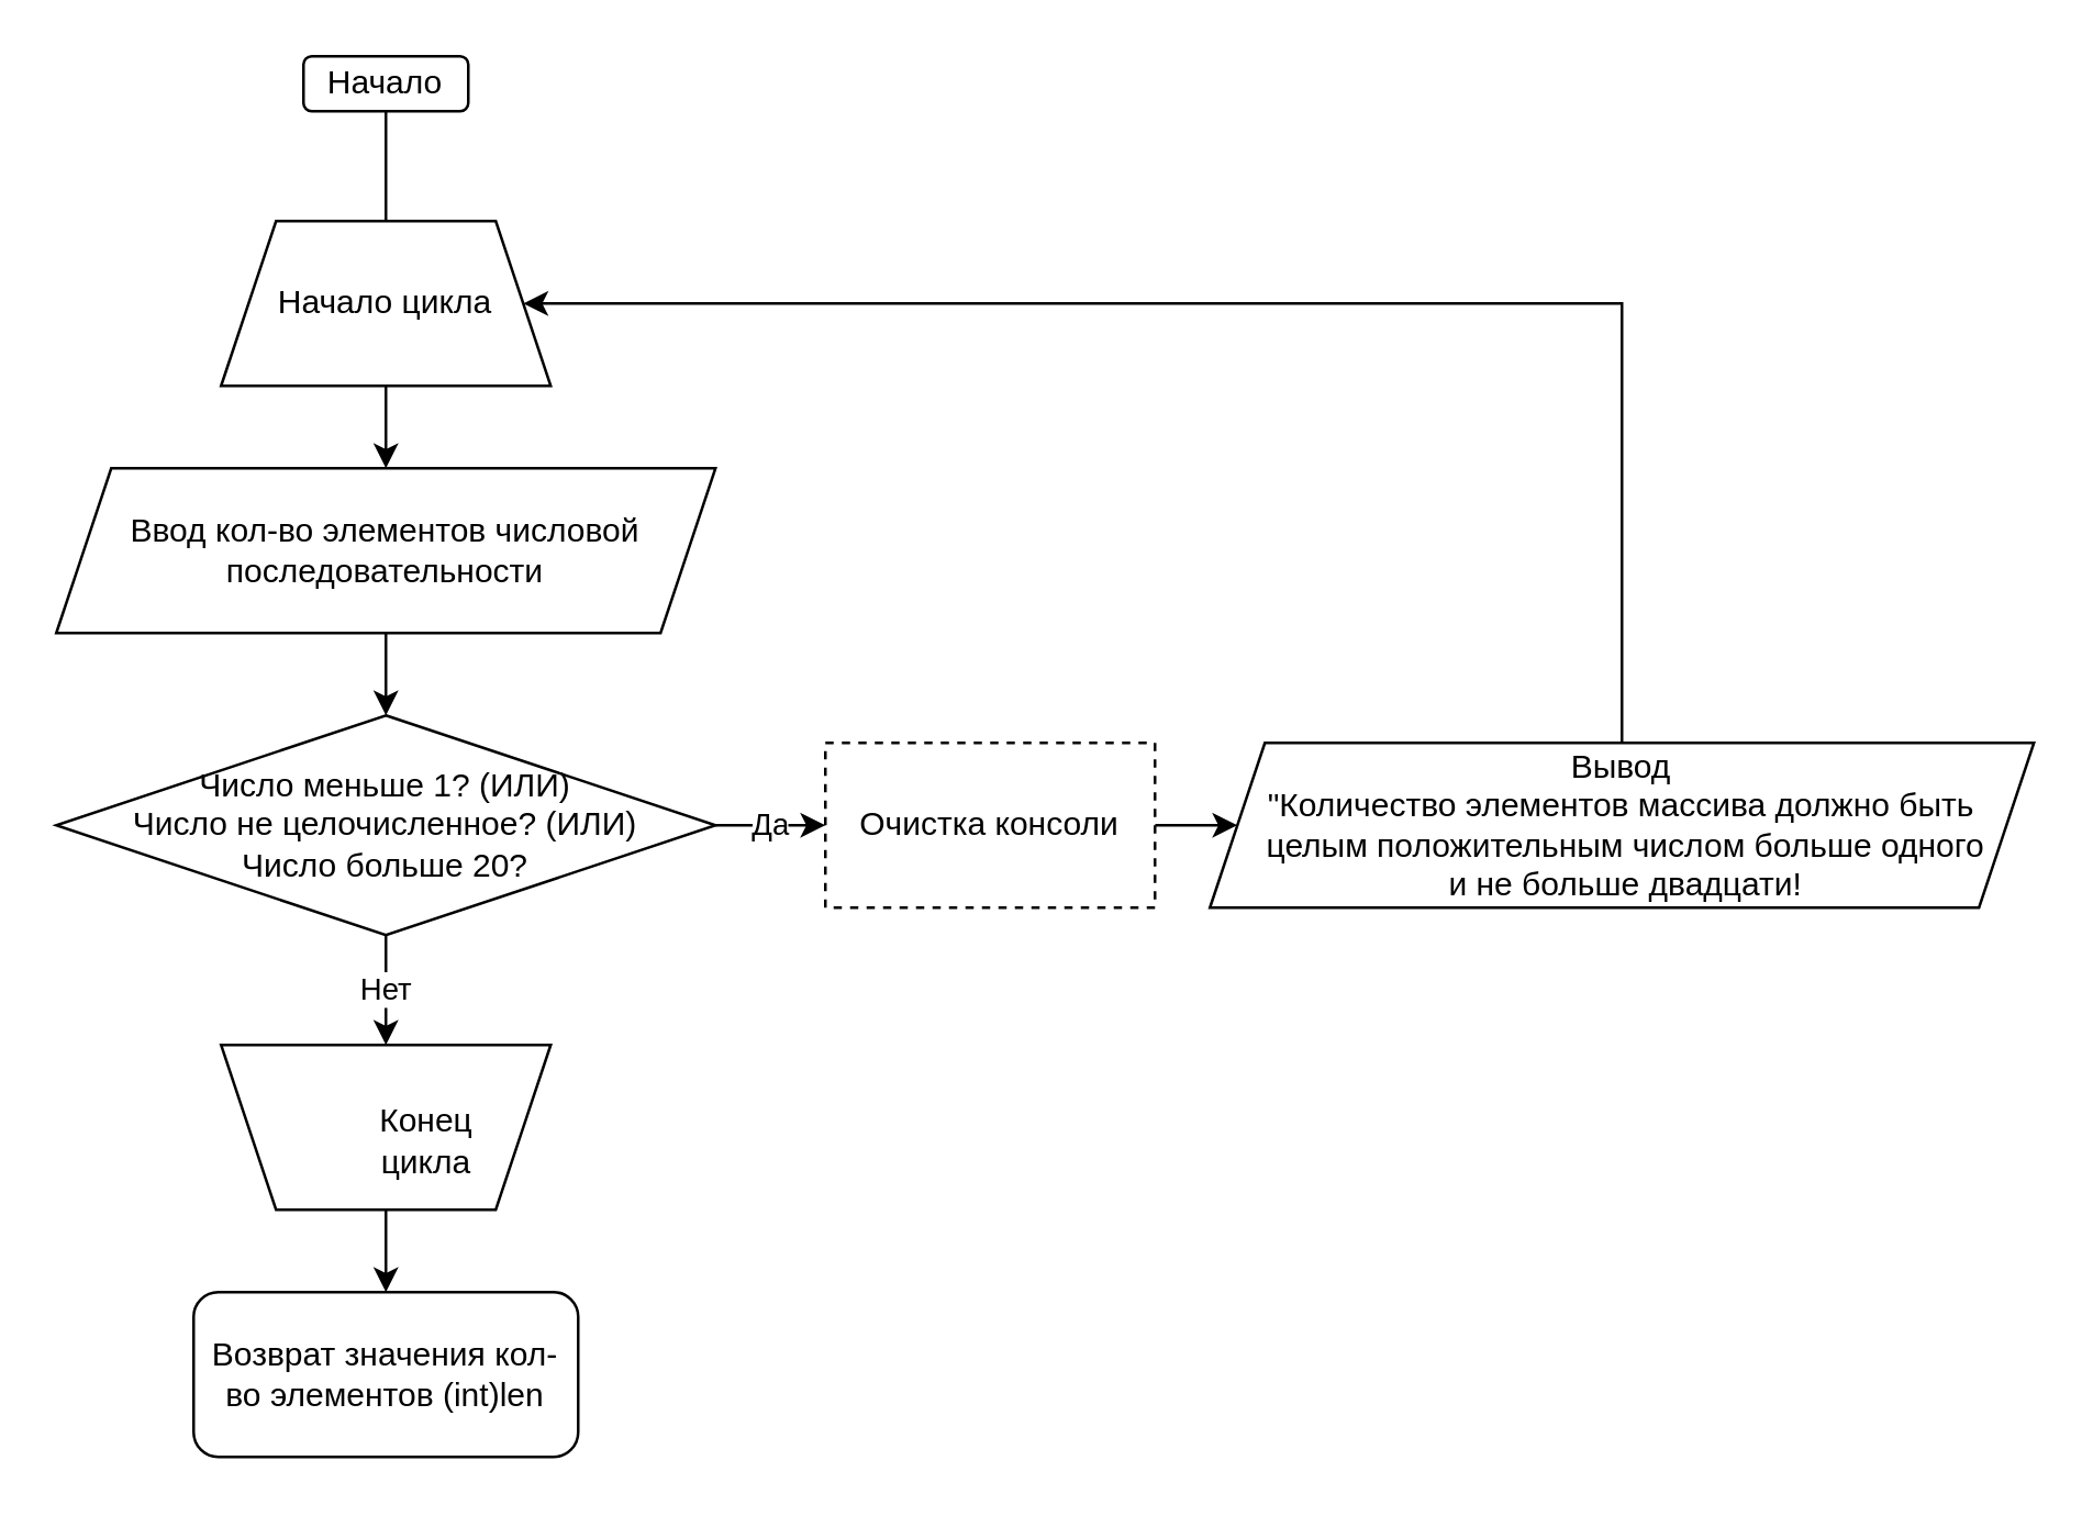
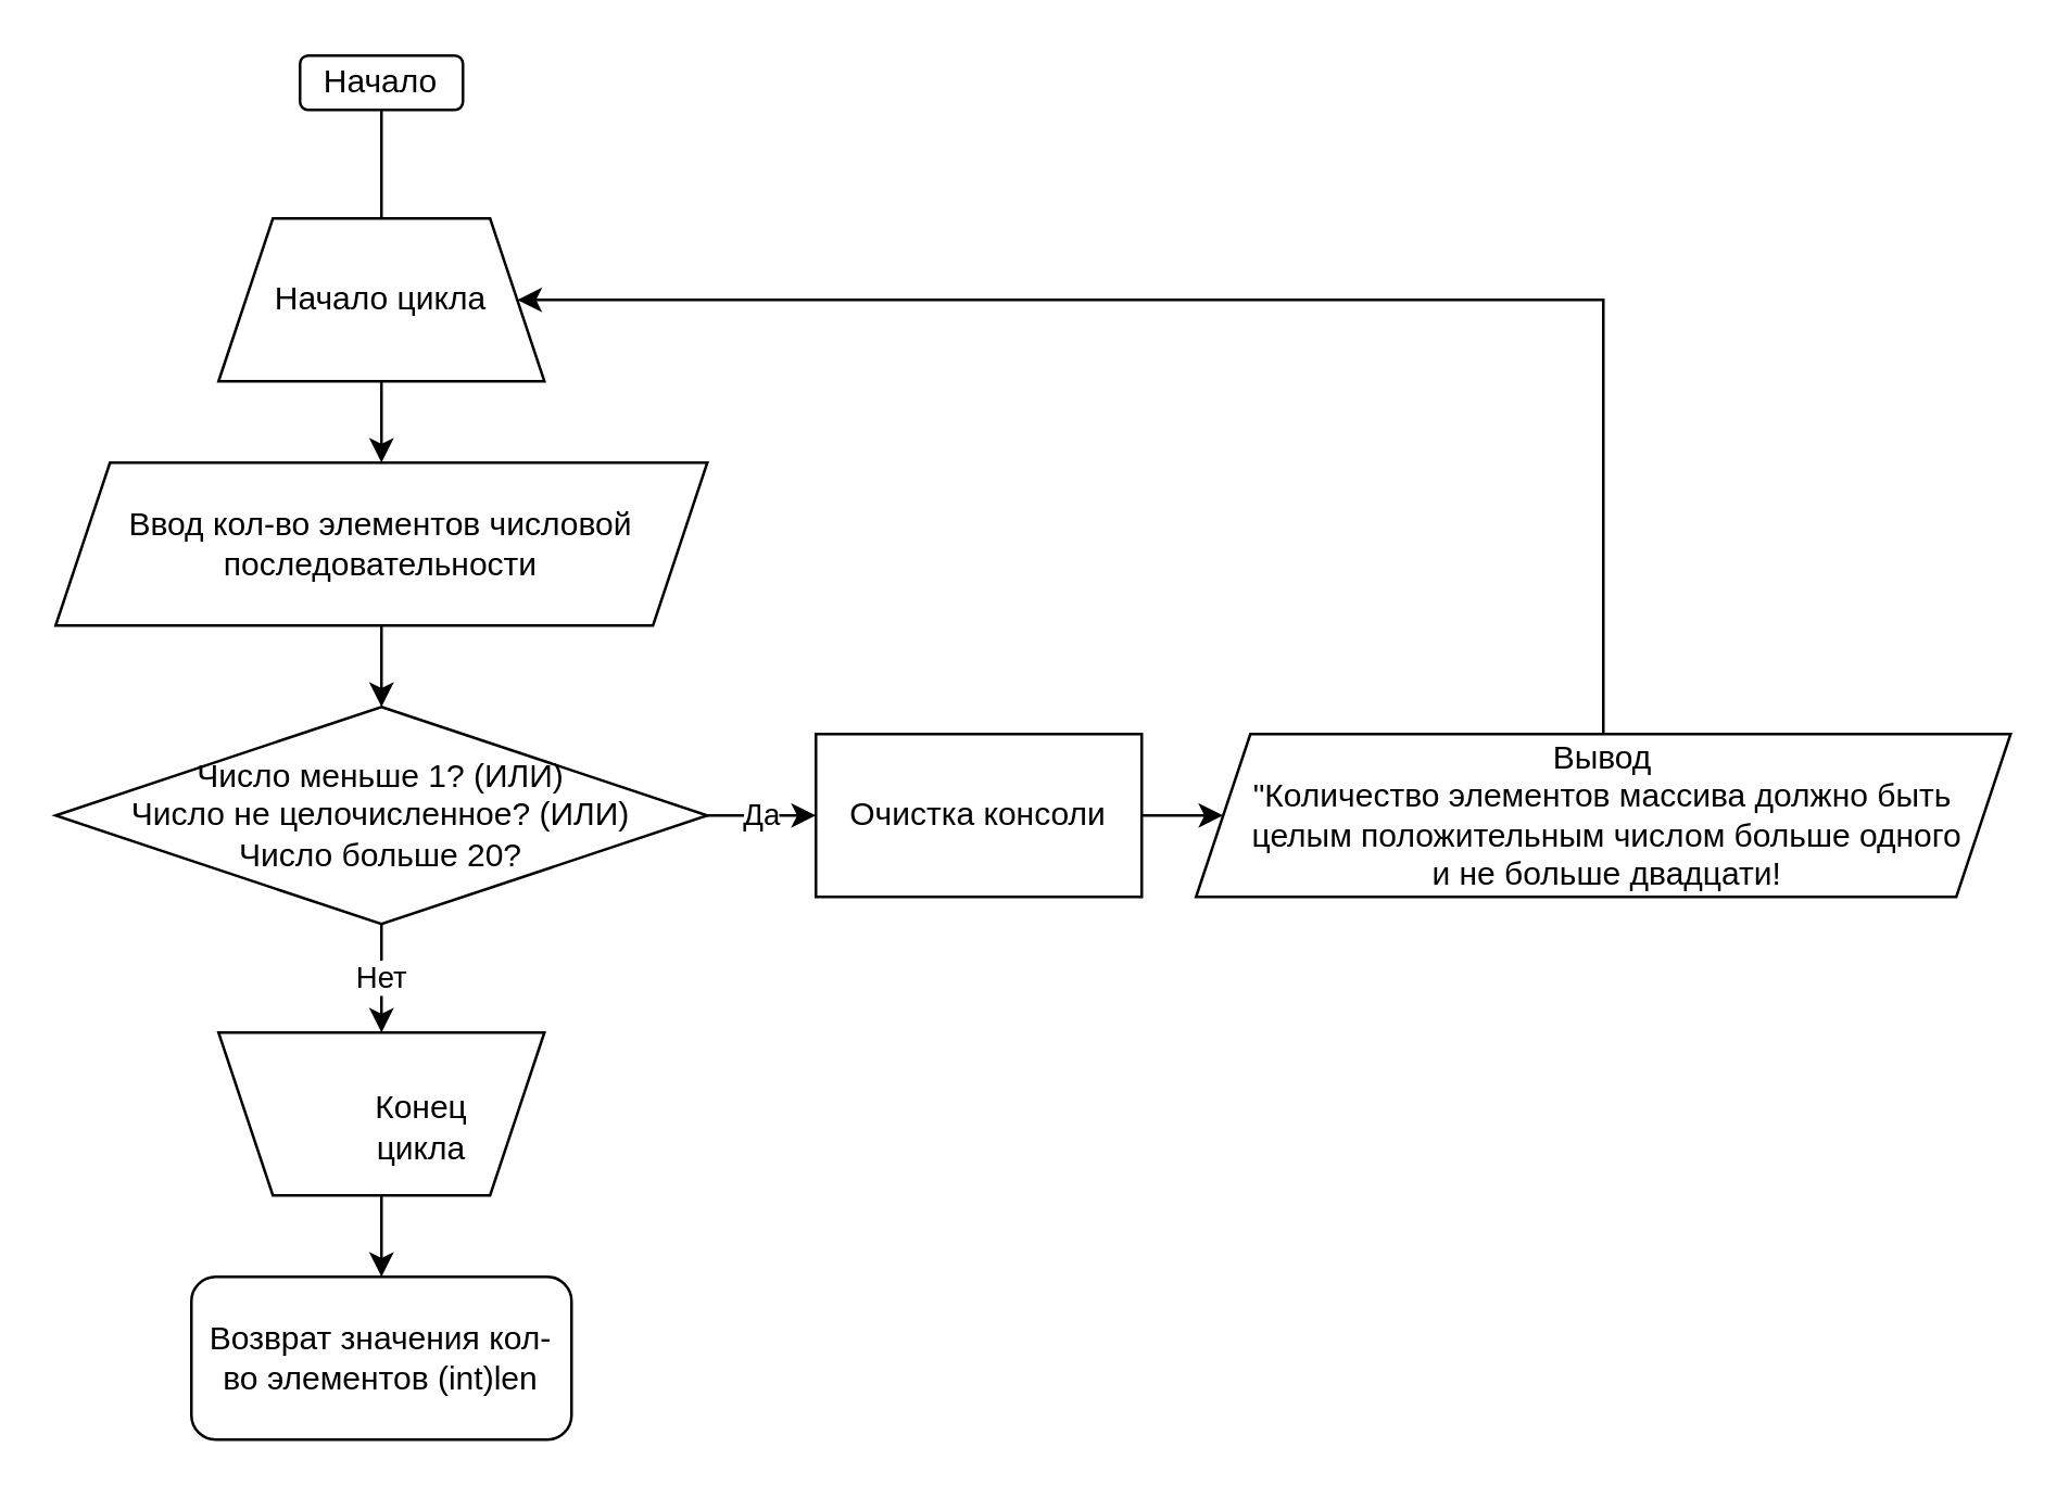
- <mxCell id="7" value="Очистка консоли" style="rounded=0;whiteSpace=wrap;html=1;dashed=1;" vertex="1" parent="1"><mxGeometry x="300" y="270" width="120" height="60" as="geometry" /></mxCell>
+ <mxCell id="7" value="Очистка консоли" style="rounded=0;whiteSpace=wrap;html=1;" vertex="1" parent="1"><mxGeometry x="300" y="270" width="120" height="60" as="geometry" /></mxCell>
